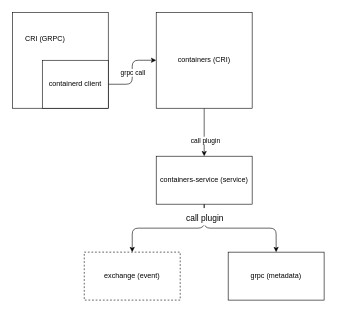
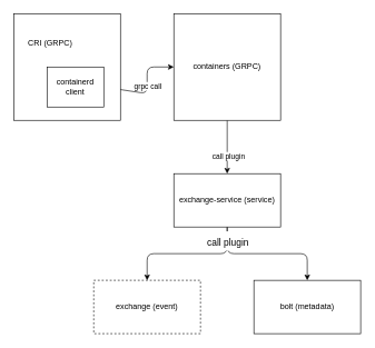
- <mxCell id="9" value="containers (CRI)" style="rounded=0;whiteSpace=wrap;html=1;" parent="1" vertex="1"><mxGeometry x="260" y="20" width="160" height="160" as="geometry" /></mxCell>
+ <mxCell id="9" value="containers (GRPC)" style="rounded=0;whiteSpace=wrap;html=1;" parent="1" vertex="1"><mxGeometry x="260" y="20" width="160" height="160" as="geometry" /></mxCell>
- <mxCell id="6" value="containerd client" style="rounded=0;whiteSpace=wrap;html=1;" parent="1" vertex="1"><mxGeometry x="70" y="100" width="110" height="80" as="geometry" /></mxCell>
+ <mxCell id="6" value="containerd client" style="rounded=0;whiteSpace=wrap;html=1;" parent="1" vertex="1"><mxGeometry x="70" y="100" width="85" height="60" as="geometry" /></mxCell>
- <mxCell id="13" value="containers-service (service)" style="rounded=0;whiteSpace=wrap;html=1;" parent="1" vertex="1"><mxGeometry x="260" y="260" width="160" height="80" as="geometry" /></mxCell>
+ <mxCell id="13" value="exchange-service (service)" style="rounded=0;whiteSpace=wrap;html=1;" parent="1" vertex="1"><mxGeometry x="260" y="260" width="160" height="80" as="geometry" /></mxCell>
- <mxCell id="14" value="grpc (metadata)" style="rounded=0;whiteSpace=wrap;html=1;" parent="1" vertex="1"><mxGeometry x="380" y="420" width="160" height="80" as="geometry" /></mxCell>
+ <mxCell id="14" value="bolt (metadata)" style="rounded=0;whiteSpace=wrap;html=1;" parent="1" vertex="1"><mxGeometry x="380" y="420" width="160" height="80" as="geometry" /></mxCell>
